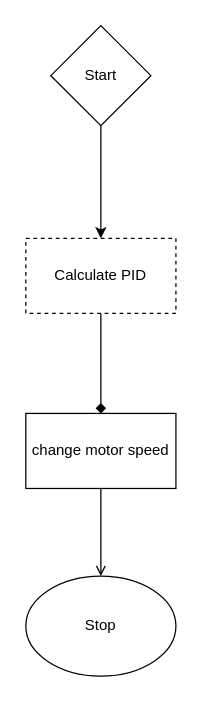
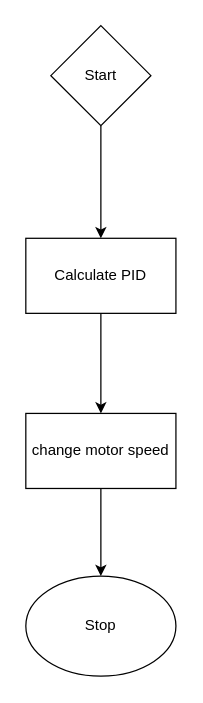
- <mxCell id="5" value="Calculate PID" style="whiteSpace=wrap;html=1;dashed=1;" parent="1" vertex="1"><mxGeometry x="20" y="190" width="120" height="60" as="geometry" /></mxCell>
+ <mxCell id="5" value="Calculate PID" style="whiteSpace=wrap;html=1;" parent="1" vertex="1"><mxGeometry x="20" y="190" width="120" height="60" as="geometry" /></mxCell>
- <mxCell id="4" value="" style="edgeStyle=orthogonalEdgeStyle;rounded=0;orthogonalLoop=1;jettySize=auto;html=1;endArrow=diamond;" parent="1" source="5" target="7" edge="1"><mxGeometry relative="1" as="geometry" /></mxCell>
+ <mxCell id="4" value="" style="edgeStyle=orthogonalEdgeStyle;rounded=0;orthogonalLoop=1;jettySize=auto;html=1;" parent="1" source="5" target="7" edge="1"><mxGeometry relative="1" as="geometry" /></mxCell>
- <mxCell id="6" value="" style="edgeStyle=orthogonalEdgeStyle;rounded=0;orthogonalLoop=1;jettySize=auto;html=1;endArrow=open;" edge="1" parent="1" source="7" target="8"><mxGeometry relative="1" as="geometry" /></mxCell>
+ <mxCell id="6" value="" style="edgeStyle=orthogonalEdgeStyle;rounded=0;orthogonalLoop=1;jettySize=auto;html=1;" edge="1" parent="1" source="7" target="8"><mxGeometry relative="1" as="geometry" /></mxCell>
